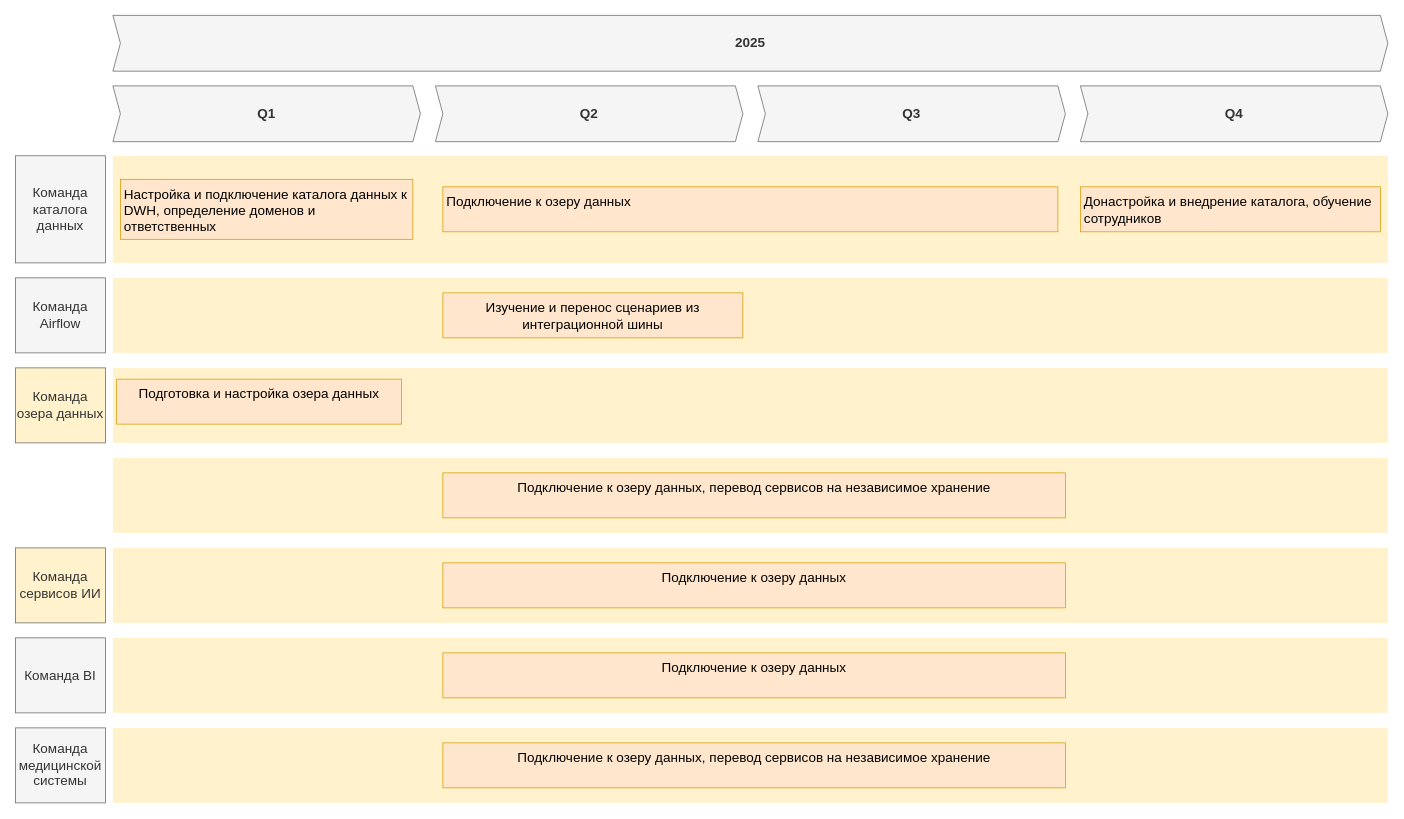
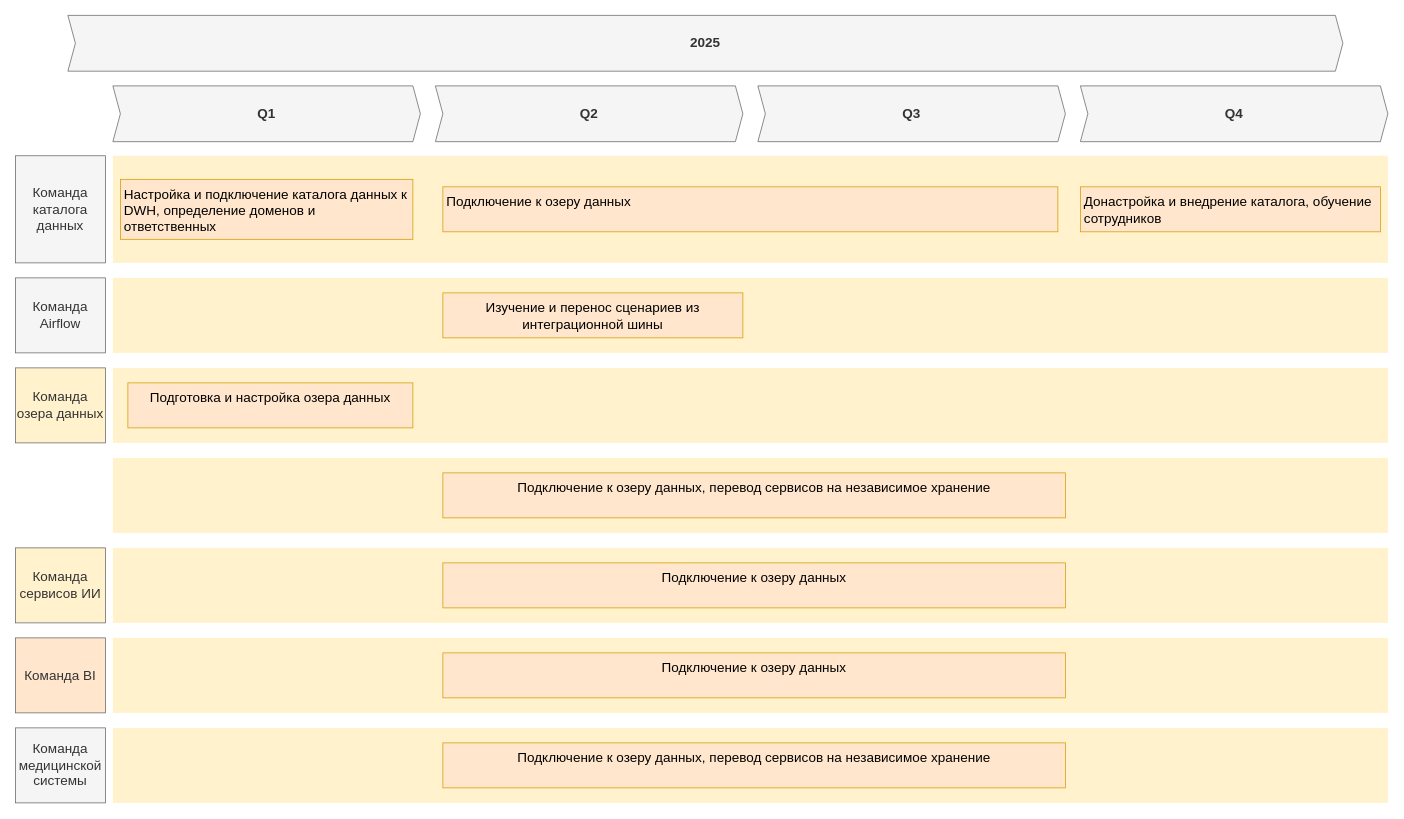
- <mxCell id="9" value="2025" style="shape=step;perimeter=stepPerimeter;whiteSpace=wrap;html=1;fixedSize=1;size=10;fillColor=#f5f5f5;strokeColor=#666666;fontSize=18;fontStyle=1;align=center;rounded=0;fontColor=#333333;" vertex="1" parent="1"><mxGeometry x="150" y="20" width="1700" height="74.4" as="geometry" /></mxCell>
+ <mxCell id="9" value="2025" style="shape=step;perimeter=stepPerimeter;whiteSpace=wrap;html=1;fixedSize=1;size=10;fillColor=#f5f5f5;strokeColor=#666666;fontSize=18;fontStyle=1;align=center;rounded=0;fontColor=#333333;" vertex="1" parent="1"><mxGeometry x="90" y="20" width="1700" height="74.4" as="geometry" /></mxCell>
- <mxCell id="15" value="Подготовка и настройка озера данных" style="shape=rect;fillColor=#ffe6cc;strokeColor=#d79b00;fontSize=18;html=1;whiteSpace=wrap;align=center;verticalAlign=top;spacing=5;rounded=0;" vertex="1" parent="1"><mxGeometry x="155" y="505" width="380" height="60" as="geometry" /></mxCell>
+ <mxCell id="15" value="Подготовка и настройка озера данных" style="shape=rect;fillColor=#ffe6cc;strokeColor=#d79b00;fontSize=18;html=1;whiteSpace=wrap;align=center;verticalAlign=top;spacing=5;rounded=0;" vertex="1" parent="1"><mxGeometry x="170" y="510" width="380" height="60" as="geometry" /></mxCell>
- <mxCell id="23" value="Команда BI" style="rounded=0;whiteSpace=wrap;html=1;fillColor=#f5f5f5;fontColor=#333333;strokeColor=#666666;fontSize=18;" vertex="1" parent="1"><mxGeometry x="20" y="850" width="120" height="100" as="geometry" /></mxCell>
+ <mxCell id="23" value="Команда BI" style="rounded=0;whiteSpace=wrap;html=1;fillColor=#ffe6cc;fontColor=#333333;strokeColor=#666666;fontSize=18;" vertex="1" parent="1"><mxGeometry x="20" y="850" width="120" height="100" as="geometry" /></mxCell>
